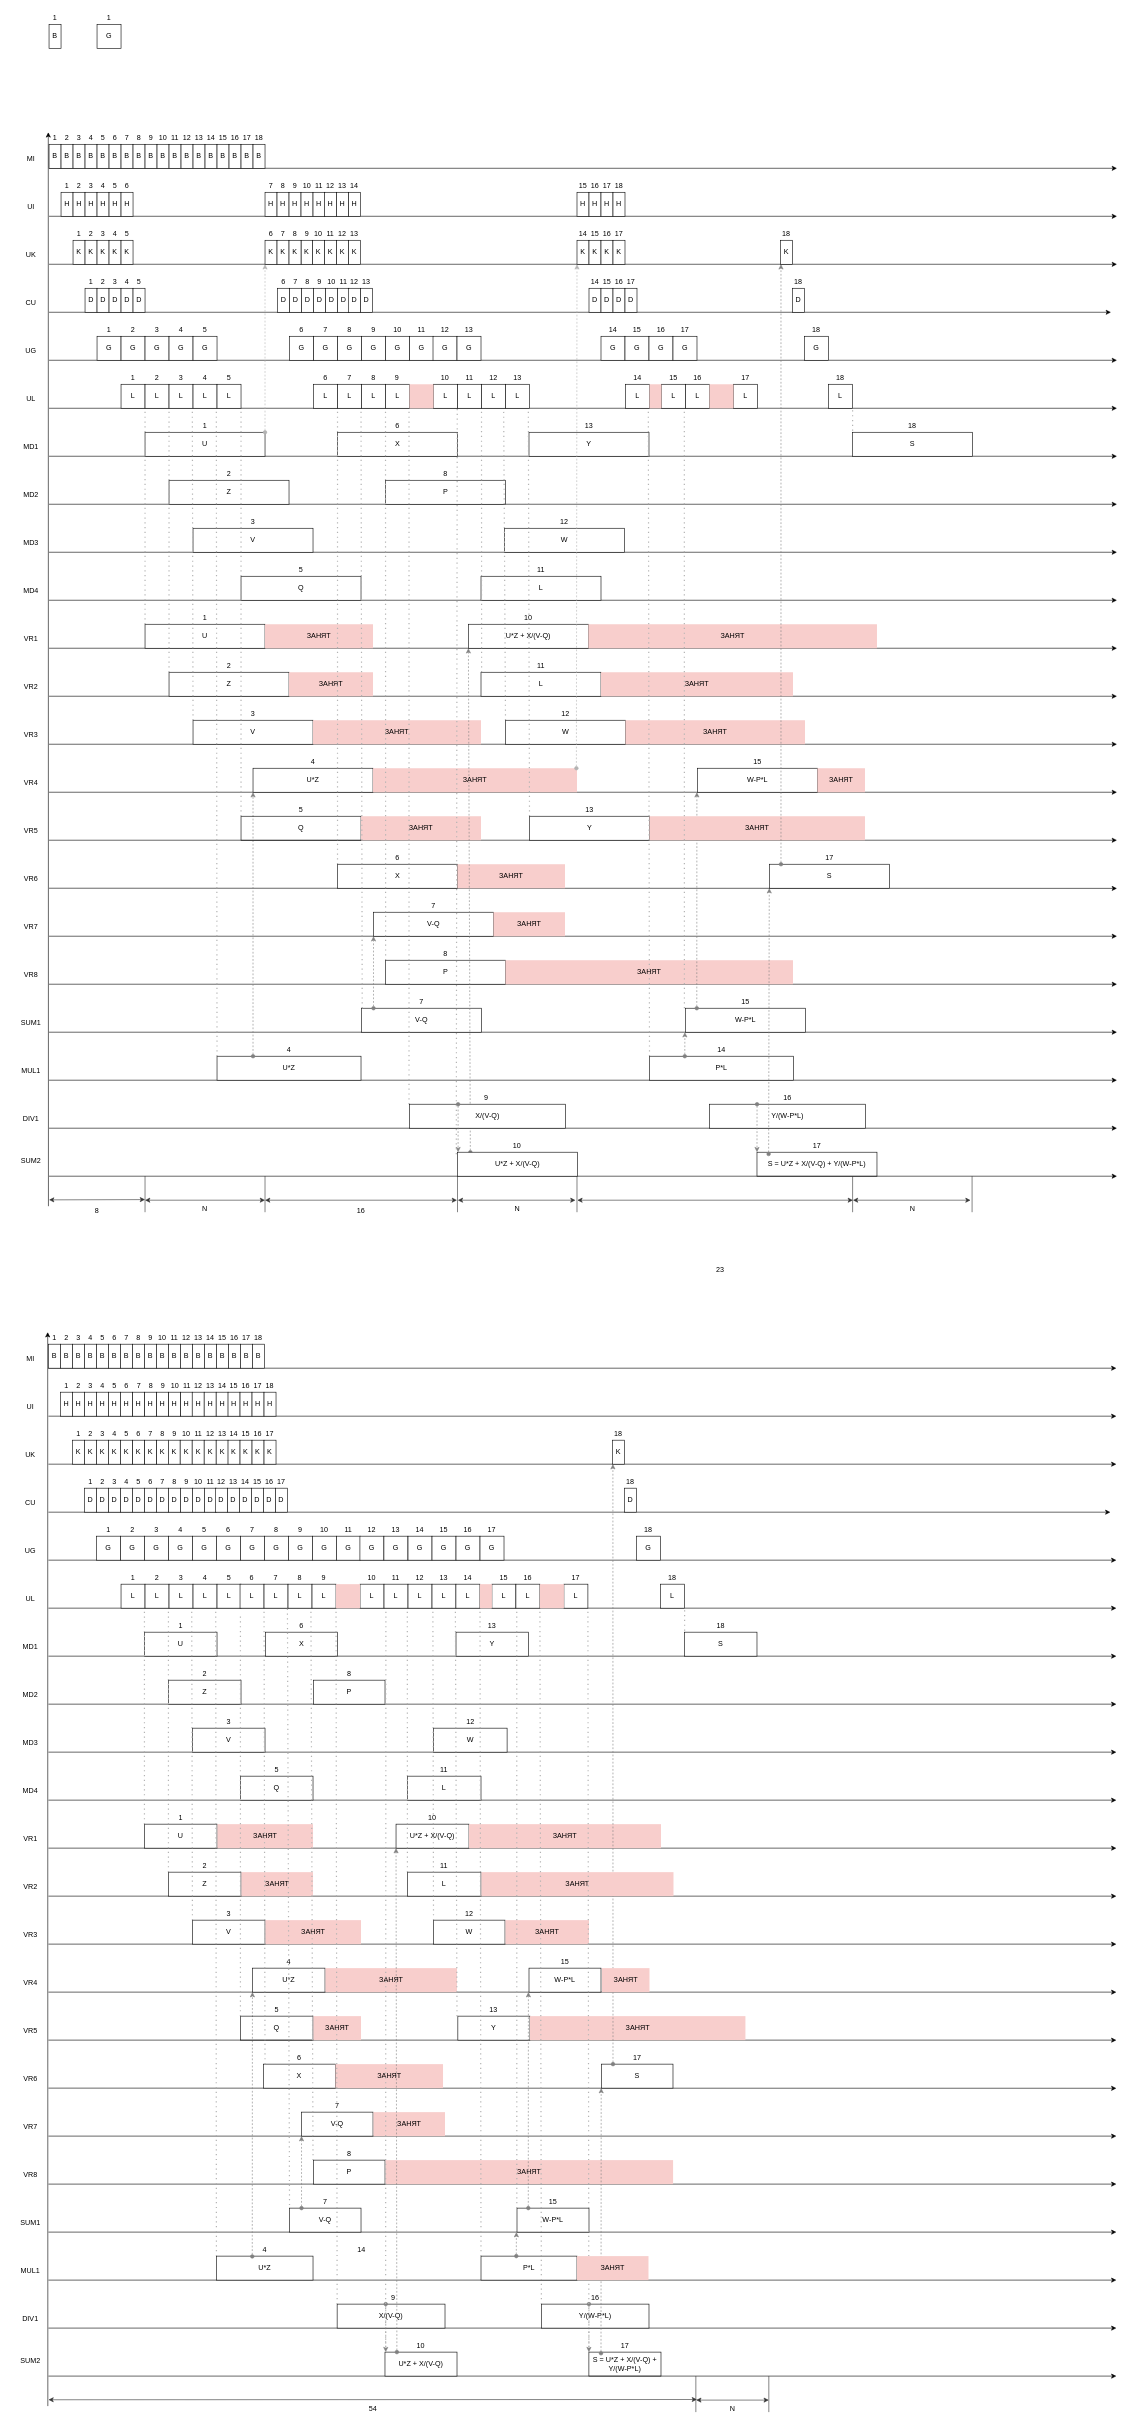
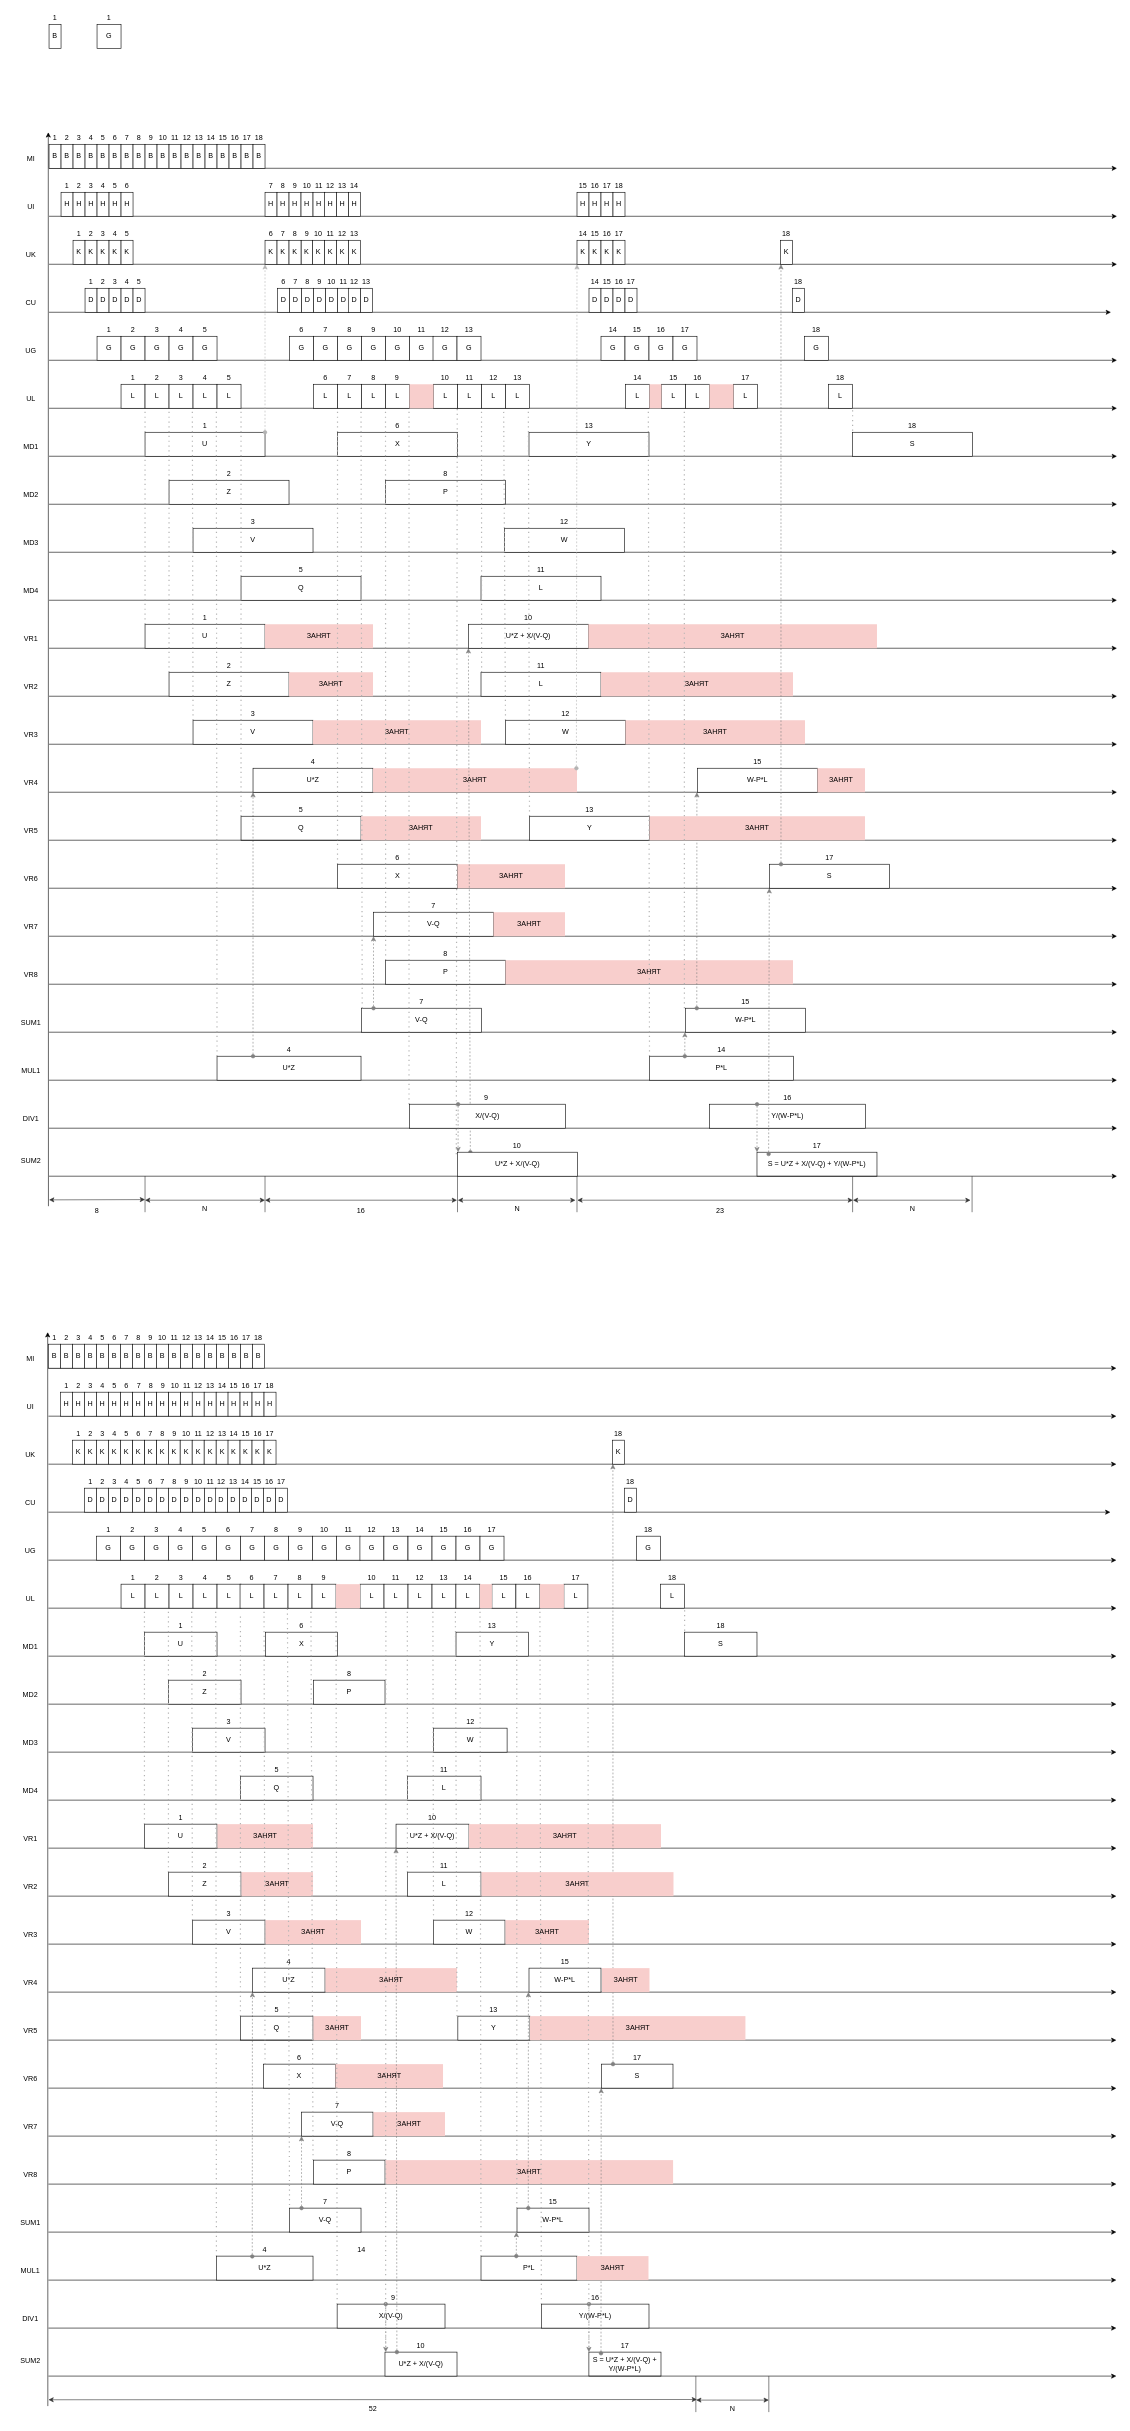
- <mxCell id="364" value="&lt;font style=&quot;font-size: 12px&quot;&gt;23&lt;/font&gt;" style="text;html=1;strokeColor=none;fillColor=none;align=center;verticalAlign=middle;whiteSpace=wrap;rounded=0;shadow=0;glass=0;sketch=0;fontSize=8;" parent="1" vertex="1"><mxGeometry x="1020.37" y="2104" width="360" height="26" as="geometry" /></mxCell>
+ <mxCell id="364" value="&lt;font style=&quot;font-size: 12px&quot;&gt;23&lt;/font&gt;" style="text;html=1;strokeColor=none;fillColor=none;align=center;verticalAlign=middle;whiteSpace=wrap;rounded=0;shadow=0;glass=0;sketch=0;fontSize=8;" parent="1" vertex="1"><mxGeometry x="1020.37" y="2004" width="360" height="26" as="geometry" /></mxCell>
- <mxCell id="763" value="&lt;font style=&quot;font-size: 12px&quot;&gt;54&lt;/font&gt;" style="text;html=1;strokeColor=none;fillColor=none;align=center;verticalAlign=middle;whiteSpace=wrap;rounded=0;shadow=0;glass=0;sketch=0;fontSize=8;" vertex="1" parent="1"><mxGeometry x="91" y="4000" width="1060" height="30" as="geometry" /></mxCell>
+ <mxCell id="763" value="&lt;font style=&quot;font-size: 12px&quot;&gt;52&lt;/font&gt;" style="text;html=1;strokeColor=none;fillColor=none;align=center;verticalAlign=middle;whiteSpace=wrap;rounded=0;shadow=0;glass=0;sketch=0;fontSize=8;" vertex="1" parent="1"><mxGeometry x="91" y="4000" width="1060" height="30" as="geometry" /></mxCell>
